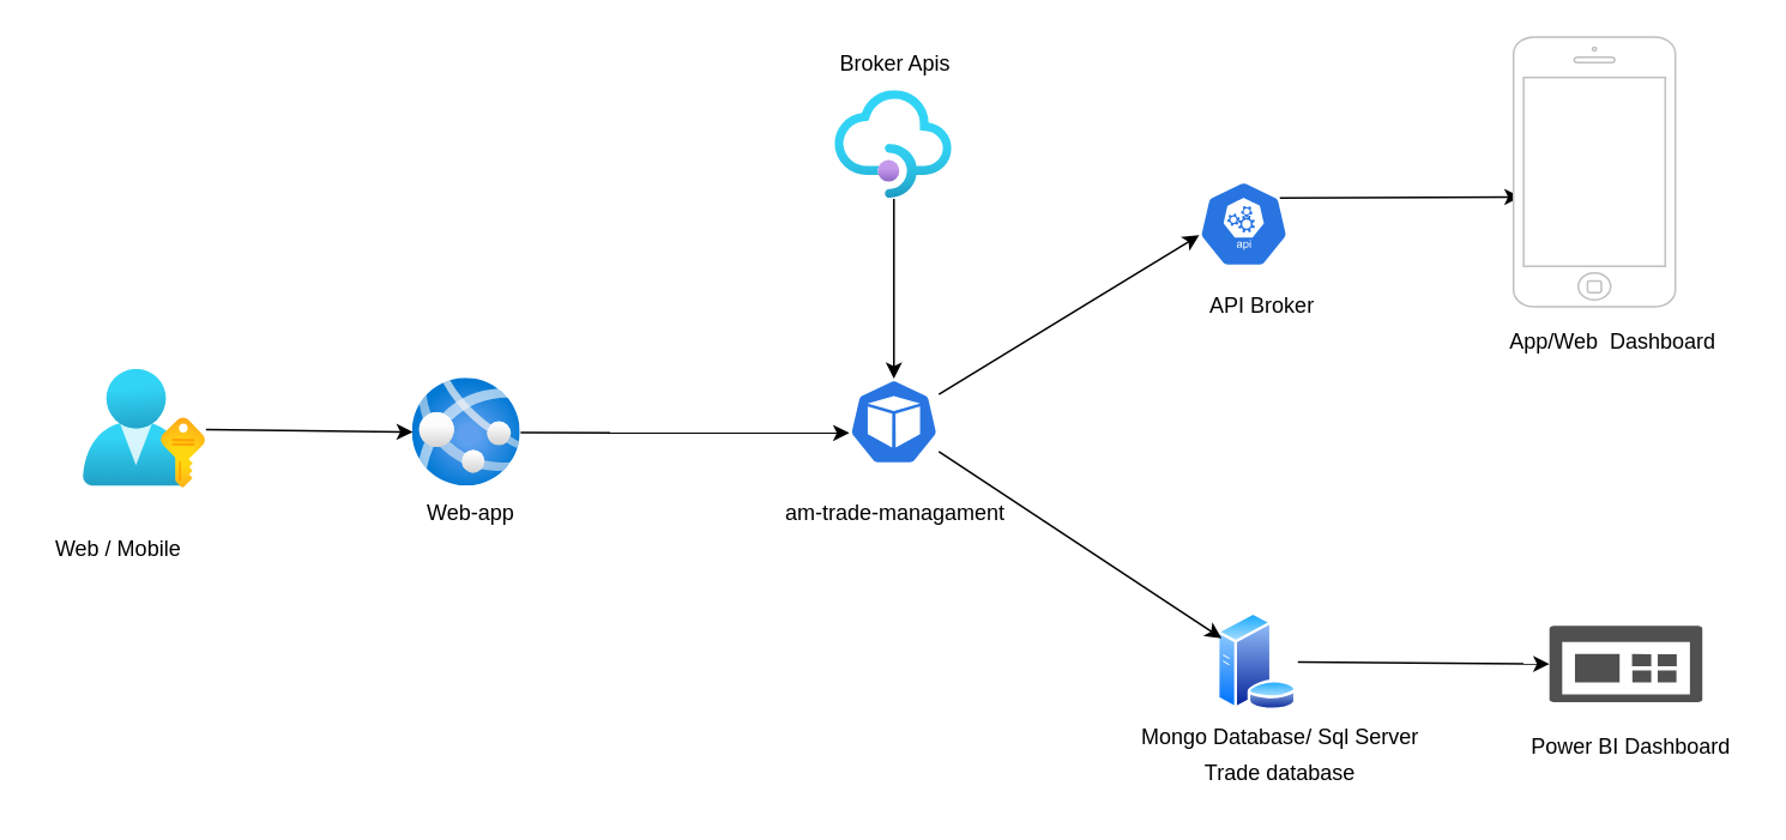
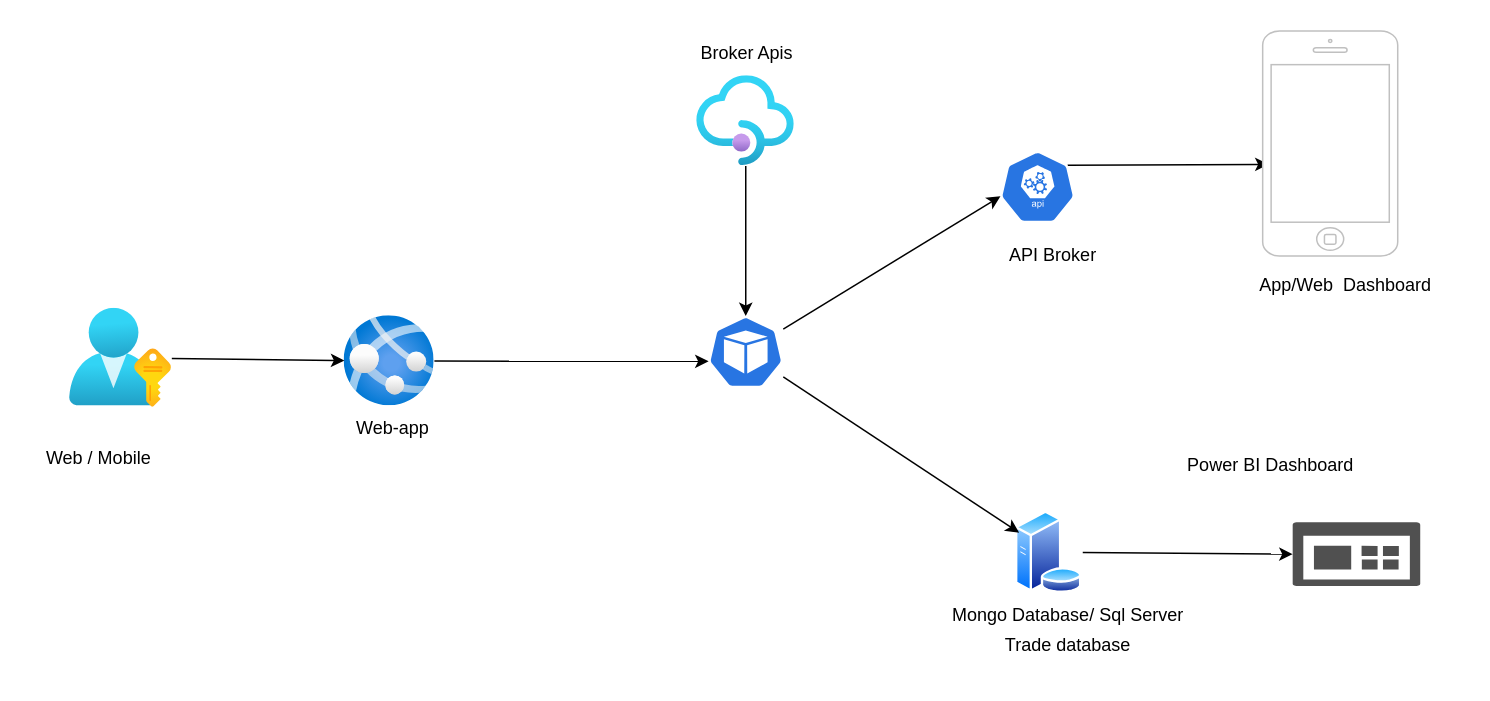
- <mxCell id="13" value="&lt;span style=&quot;&quot;&gt;am-trade-managament&lt;/span&gt;" style="text;html=1;align=center;verticalAlign=middle;resizable=0;points=[];autosize=1;strokeColor=none;fillColor=none;" vertex="1" parent="1"><mxGeometry x="421.5" y="270" width="150" height="30" as="geometry" /></mxCell>
- <mxCell id="22" value="&lt;span style=&quot;&quot;&gt;Power BI Dashboard&lt;/span&gt;" style="text;html=1;align=center;verticalAlign=middle;resizable=0;points=[];autosize=1;strokeColor=none;fillColor=none;" vertex="1" parent="1"><mxGeometry x="841" y="400" width="130" height="30" as="geometry" /></mxCell>
+ <mxCell id="22" value="&lt;span style=&quot;&quot;&gt;Power BI Dashboard&lt;/span&gt;" style="text;html=1;align=center;verticalAlign=middle;resizable=0;points=[];autosize=1;strokeColor=none;fillColor=none;" vertex="1" parent="1"><mxGeometry x="781" y="295" width="130" height="30" as="geometry" /></mxCell>
